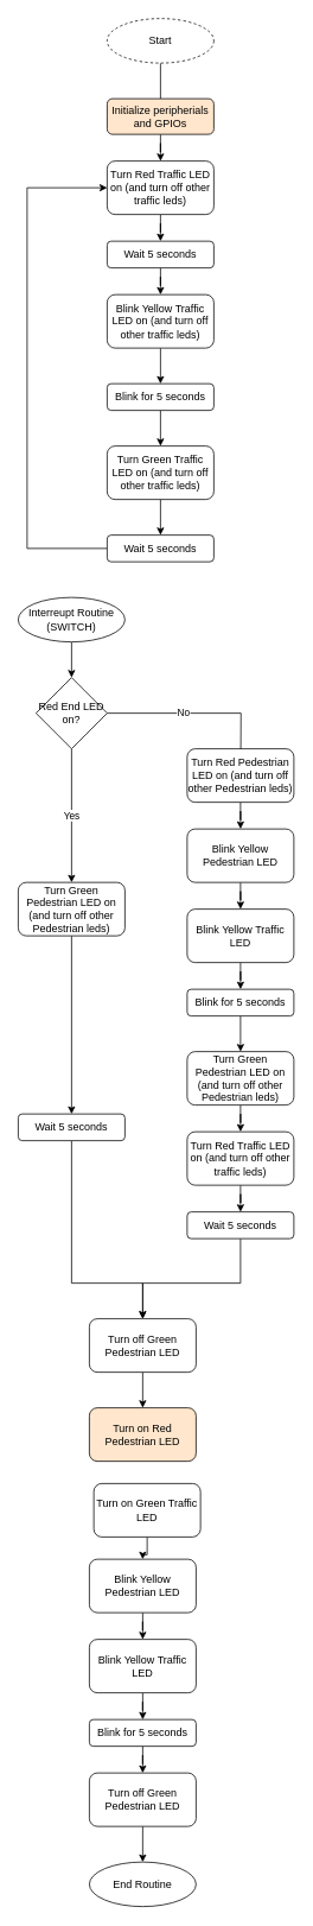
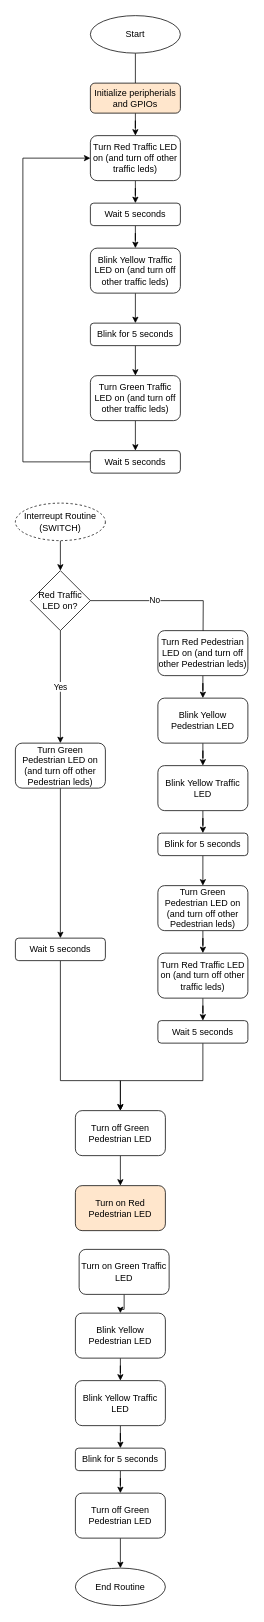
- <mxCell id="3" value="Start" style="ellipse;whiteSpace=wrap;html=1;dashed=1;" parent="1" vertex="1"><mxGeometry x="120" y="20" width="120" height="50" as="geometry" /></mxCell>
+ <mxCell id="3" value="Start" style="ellipse;whiteSpace=wrap;html=1;" parent="1" vertex="1"><mxGeometry x="120" y="20" width="120" height="50" as="geometry" /></mxCell>
- <mxCell id="11" value="Interreupt Routine (SWITCH)" style="ellipse;whiteSpace=wrap;html=1;" parent="1" vertex="1"><mxGeometry x="20" y="670" width="120" height="50" as="geometry" /></mxCell>
+ <mxCell id="11" value="Interreupt Routine (SWITCH)" style="ellipse;whiteSpace=wrap;html=1;dashed=1;" parent="1" vertex="1"><mxGeometry x="20" y="670" width="120" height="50" as="geometry" /></mxCell>
- <mxCell id="23" value="Red End LED on?" style="rhombus;whiteSpace=wrap;html=1;" parent="1" vertex="1"><mxGeometry x="40" y="760" width="80" height="80" as="geometry" /></mxCell>
+ <mxCell id="23" value="Red Traffic LED on?" style="rhombus;whiteSpace=wrap;html=1;" parent="1" vertex="1"><mxGeometry x="40" y="760" width="80" height="80" as="geometry" /></mxCell>
